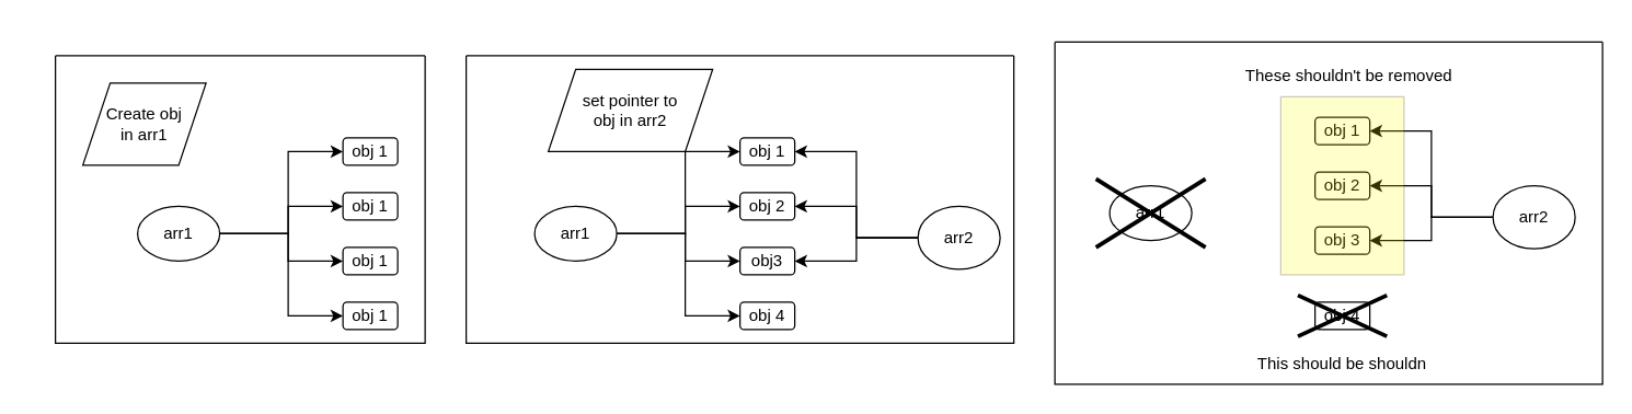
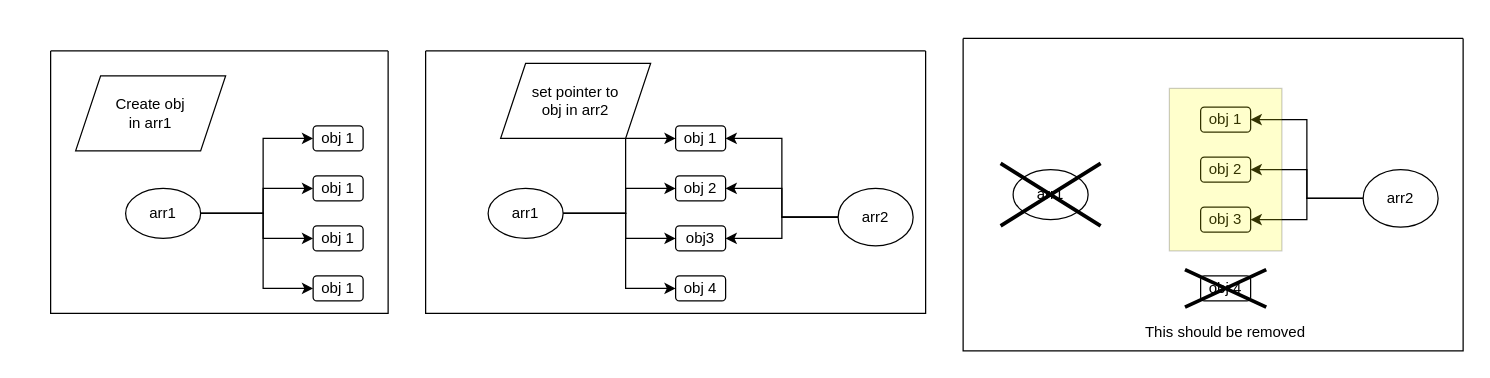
- <mxCell id="42" value="These shouldn't be removed" style="text;html=1;strokeColor=none;fillColor=none;align=center;verticalAlign=middle;whiteSpace=wrap;rounded=0;opacity=20;container=0;" parent="30" vertex="1"><mxGeometry x="130" y="10" width="170" height="30" as="geometry" /></mxCell>
- <mxCell id="12" value="Create obj &lt;br&gt;in arr1" style="shape=parallelogram;perimeter=parallelogramPerimeter;whiteSpace=wrap;html=1;fixedSize=1;" parent="2" vertex="1"><mxGeometry x="40" y="40" width="90" height="60" as="geometry" /></mxCell>
+ <mxCell id="12" value="Create obj &lt;br&gt;in arr1" style="shape=parallelogram;perimeter=parallelogramPerimeter;whiteSpace=wrap;html=1;fixedSize=1;" parent="2" vertex="1"><mxGeometry x="40" y="40" width="120" height="60" as="geometry" /></mxCell>
- <mxCell id="44" value="This should be shouldn" style="text;html=1;strokeColor=none;fillColor=none;align=center;verticalAlign=middle;whiteSpace=wrap;rounded=0;opacity=20;container=0;" parent="30" vertex="1"><mxGeometry x="125" y="220" width="170" height="30" as="geometry" /></mxCell>
+ <mxCell id="44" value="This should be removed" style="text;html=1;strokeColor=none;fillColor=none;align=center;verticalAlign=middle;whiteSpace=wrap;rounded=0;opacity=20;container=0;" parent="30" vertex="1"><mxGeometry x="125" y="220" width="170" height="30" as="geometry" /></mxCell>
